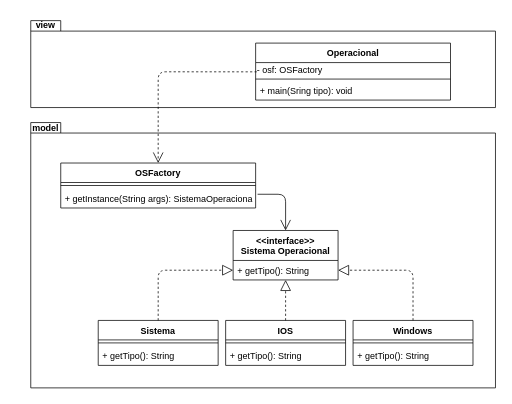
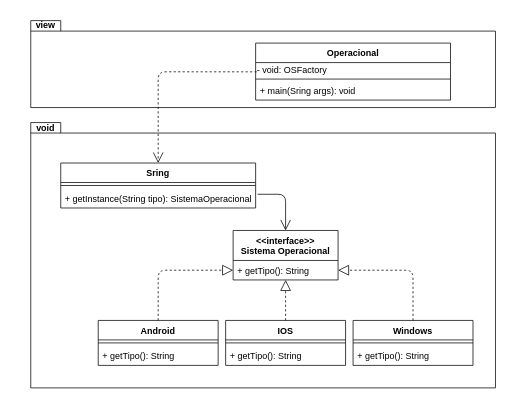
- <mxCell id="23" value="- osf: OSFactory" style="text;html=1;align=left;verticalAlign=middle;resizable=0;points=[];autosize=1;strokeColor=none;" vertex="1" parent="22"><mxGeometry y="26" width="260" height="20" as="geometry" /></mxCell>
+ <mxCell id="23" value="- void: OSFactory" style="text;html=1;align=left;verticalAlign=middle;resizable=0;points=[];autosize=1;strokeColor=none;" vertex="1" parent="22"><mxGeometry y="26" width="260" height="20" as="geometry" /></mxCell>
- <mxCell id="25" value="+ main(Sring tipo): void" style="text;strokeColor=none;fillColor=none;align=left;verticalAlign=top;spacingLeft=4;spacingRight=4;overflow=hidden;rotatable=0;points=[[0,0.5],[1,0.5]];portConstraint=eastwest;" vertex="1" parent="22"><mxGeometry y="50" width="260" height="26" as="geometry" /></mxCell>
+ <mxCell id="25" value="+ main(Sring args): void" style="text;strokeColor=none;fillColor=none;align=left;verticalAlign=top;spacingLeft=4;spacingRight=4;overflow=hidden;rotatable=0;points=[[0,0.5],[1,0.5]];portConstraint=eastwest;" vertex="1" parent="22"><mxGeometry y="50" width="260" height="26" as="geometry" /></mxCell>
- <mxCell id="28" value="model" style="text;align=center;fontStyle=1;verticalAlign=middle;spacingLeft=3;spacingRight=3;strokeColor=none;rotatable=0;points=[[0,0.5],[1,0.5]];portConstraint=eastwest;" vertex="1" parent="1"><mxGeometry x="20" y="157" width="80" height="26" as="geometry" /></mxCell>
+ <mxCell id="28" value="void" style="text;align=center;fontStyle=1;verticalAlign=middle;spacingLeft=3;spacingRight=3;strokeColor=none;rotatable=0;points=[[0,0.5],[1,0.5]];portConstraint=eastwest;" vertex="1" parent="1"><mxGeometry x="20" y="157" width="80" height="26" as="geometry" /></mxCell>
- <mxCell id="18" value="OSFactory" style="swimlane;fontStyle=1;align=center;verticalAlign=top;childLayout=stackLayout;horizontal=1;startSize=26;horizontalStack=0;resizeParent=1;resizeParentMax=0;resizeLast=0;collapsible=1;marginBottom=0;" vertex="1" parent="1"><mxGeometry x="80" y="217" width="260" height="60" as="geometry" /></mxCell>
+ <mxCell id="18" value="Sring" style="swimlane;fontStyle=1;align=center;verticalAlign=top;childLayout=stackLayout;horizontal=1;startSize=26;horizontalStack=0;resizeParent=1;resizeParentMax=0;resizeLast=0;collapsible=1;marginBottom=0;" vertex="1" parent="1"><mxGeometry x="80" y="217" width="260" height="60" as="geometry" /></mxCell>
- <mxCell id="20" value="+ getInstance(String args): SistemaOperacional" style="text;strokeColor=none;fillColor=none;align=left;verticalAlign=top;spacingLeft=4;spacingRight=4;overflow=hidden;rotatable=0;points=[[0,0.5],[1,0.5]];portConstraint=eastwest;" vertex="1" parent="18"><mxGeometry y="34" width="260" height="26" as="geometry" /></mxCell>
+ <mxCell id="20" value="+ getInstance(String tipo): SistemaOperacional" style="text;strokeColor=none;fillColor=none;align=left;verticalAlign=top;spacingLeft=4;spacingRight=4;overflow=hidden;rotatable=0;points=[[0,0.5],[1,0.5]];portConstraint=eastwest;" vertex="1" parent="18"><mxGeometry y="34" width="260" height="26" as="geometry" /></mxCell>
- <mxCell id="6" value="Sistema" style="swimlane;fontStyle=1;align=center;verticalAlign=top;childLayout=stackLayout;horizontal=1;startSize=26;horizontalStack=0;resizeParent=1;resizeParentMax=0;resizeLast=0;collapsible=1;marginBottom=0;" vertex="1" parent="1"><mxGeometry x="130" y="427" width="160" height="60" as="geometry" /></mxCell>
+ <mxCell id="6" value="Android" style="swimlane;fontStyle=1;align=center;verticalAlign=top;childLayout=stackLayout;horizontal=1;startSize=26;horizontalStack=0;resizeParent=1;resizeParentMax=0;resizeLast=0;collapsible=1;marginBottom=0;" vertex="1" parent="1"><mxGeometry x="130" y="427" width="160" height="60" as="geometry" /></mxCell>
